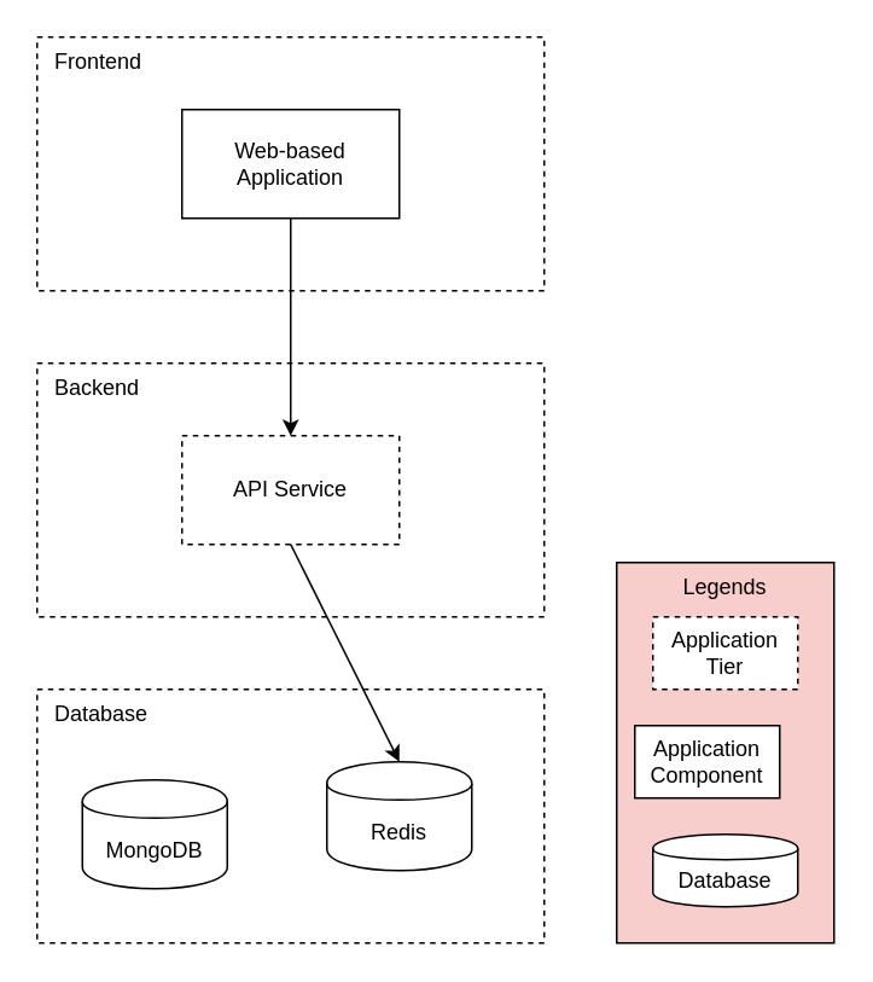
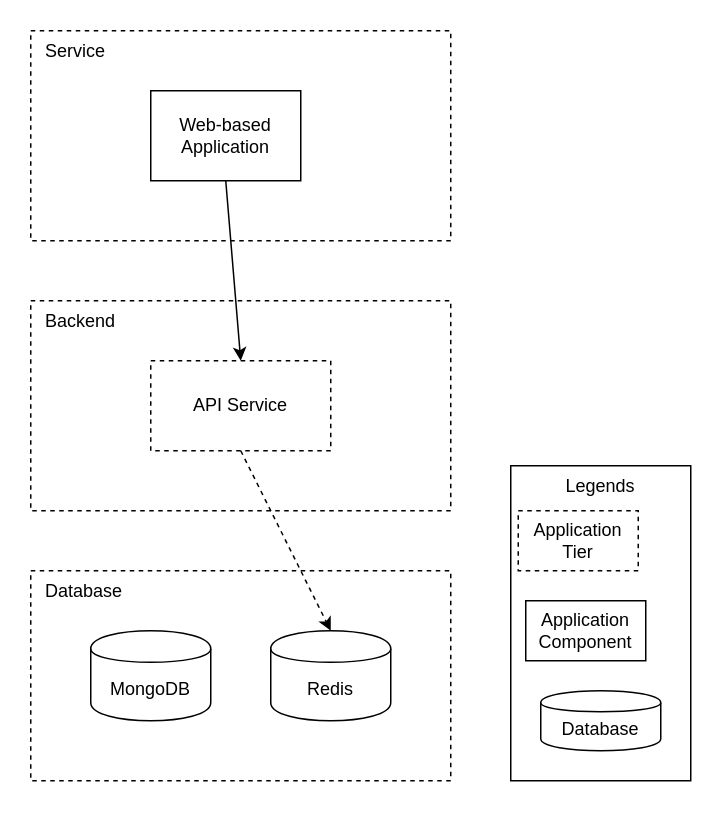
- <mxCell id="4" value="Frontend" style="rounded=0;whiteSpace=wrap;html=1;dashed=1;align=left;verticalAlign=top;spacingLeft=8;" vertex="1" parent="1"><mxGeometry x="20" y="20" width="280" height="140" as="geometry" /></mxCell>
+ <mxCell id="4" value="Service" style="rounded=0;whiteSpace=wrap;html=1;dashed=1;align=left;verticalAlign=top;spacingLeft=8;" vertex="1" parent="1"><mxGeometry x="20" y="20" width="280" height="140" as="geometry" /></mxCell>
- <mxCell id="5" value="Web-based&lt;br&gt;Application" style="rounded=0;whiteSpace=wrap;html=1;" vertex="1" parent="1"><mxGeometry x="100" y="60" width="120" height="60" as="geometry" /></mxCell>
+ <mxCell id="5" value="Web-based&lt;br&gt;Application" style="rounded=0;whiteSpace=wrap;html=1;" vertex="1" parent="1"><mxGeometry x="100" y="60" width="100" height="60" as="geometry" /></mxCell>
- <mxCell id="11" value="Legends" style="rounded=0;whiteSpace=wrap;html=1;spacingLeft=0;align=center;verticalAlign=top;fillColor=#f8cecc;" vertex="1" parent="1"><mxGeometry x="340" y="310" width="120" height="210" as="geometry" /></mxCell>
+ <mxCell id="11" value="Legends" style="rounded=0;whiteSpace=wrap;html=1;spacingLeft=0;align=center;verticalAlign=top;" vertex="1" parent="1"><mxGeometry x="340" y="310" width="120" height="210" as="geometry" /></mxCell>
- <mxCell id="10" value="" style="endArrow=classic;html=1;exitX=0.5;exitY=1;exitDx=0;exitDy=0;entryX=0.5;entryY=0;entryDx=0;entryDy=0;" edge="1" parent="1" source="6" target="8"><mxGeometry width="50" height="50" relative="1" as="geometry"><mxPoint x="170" y="310" as="sourcePoint" /><mxPoint x="110" y="430" as="targetPoint" /></mxGeometry></mxCell>
+ <mxCell id="10" value="" style="endArrow=classic;html=1;exitX=0.5;exitY=1;exitDx=0;exitDy=0;entryX=0.5;entryY=0;entryDx=0;entryDy=0;dashed=1;" edge="1" parent="1" source="6" target="8"><mxGeometry width="50" height="50" relative="1" as="geometry"><mxPoint x="170" y="310" as="sourcePoint" /><mxPoint x="110" y="430" as="targetPoint" /></mxGeometry></mxCell>
- <mxCell id="14" value="Application&lt;br&gt;Tier" style="rounded=0;whiteSpace=wrap;html=1;dashed=1;" vertex="1" parent="1"><mxGeometry x="360" y="340" width="80" height="40" as="geometry" /></mxCell>
+ <mxCell id="14" value="Application&lt;br&gt;Tier" style="rounded=0;whiteSpace=wrap;html=1;dashed=1;" vertex="1" parent="1"><mxGeometry x="345" y="340" width="80" height="40" as="geometry" /></mxCell>
- <mxCell id="7" value="MongoDB" style="shape=cylinder;whiteSpace=wrap;html=1;boundedLbl=1;backgroundOutline=1;" vertex="1" parent="1"><mxGeometry x="45" y="430" width="80" height="60" as="geometry" /></mxCell>
+ <mxCell id="7" value="MongoDB" style="shape=cylinder;whiteSpace=wrap;html=1;boundedLbl=1;backgroundOutline=1;" vertex="1" parent="1"><mxGeometry x="60" y="420" width="80" height="60" as="geometry" /></mxCell>
